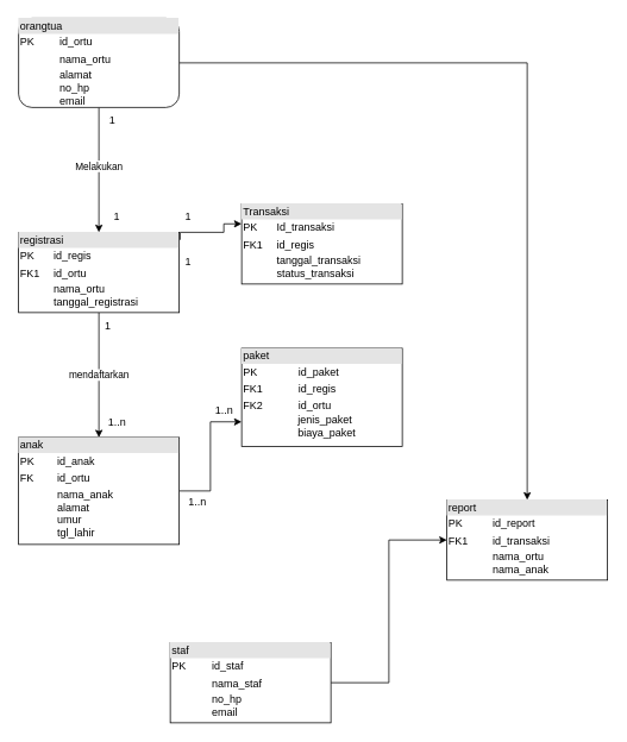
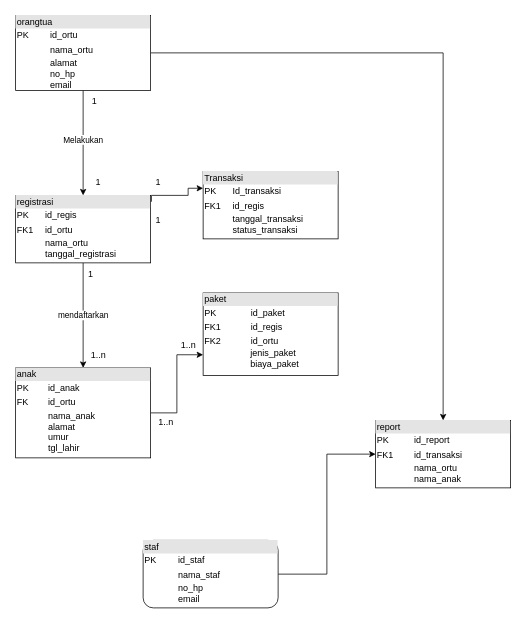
- <mxCell id="5" value="&lt;div style=&quot;box-sizing:border-box;width:100%;background:#e4e4e4;padding:2px;&quot;&gt;orangtua&lt;/div&gt;&lt;table style=&quot;width:100%;font-size:1em;&quot; cellpadding=&quot;2&quot; cellspacing=&quot;0&quot;&gt;&lt;tbody&gt;&lt;tr&gt;&lt;td&gt;PK&lt;/td&gt;&lt;td&gt;id_ortu&lt;/td&gt;&lt;/tr&gt;&lt;tr&gt;&lt;td&gt;&lt;br&gt;&lt;/td&gt;&lt;td&gt;nama_ortu&lt;/td&gt;&lt;/tr&gt;&lt;tr&gt;&lt;td&gt;&lt;/td&gt;&lt;td&gt;alamat&lt;br&gt;no_hp&lt;br&gt;email&lt;/td&gt;&lt;/tr&gt;&lt;/tbody&gt;&lt;/table&gt;" style="verticalAlign=top;align=left;overflow=fill;html=1;whiteSpace=wrap;rounded=1;" vertex="1" parent="1"><mxGeometry x="20" y="20" width="180" height="100" as="geometry" /></mxCell>
+ <mxCell id="5" value="&lt;div style=&quot;box-sizing:border-box;width:100%;background:#e4e4e4;padding:2px;&quot;&gt;orangtua&lt;/div&gt;&lt;table style=&quot;width:100%;font-size:1em;&quot; cellpadding=&quot;2&quot; cellspacing=&quot;0&quot;&gt;&lt;tbody&gt;&lt;tr&gt;&lt;td&gt;PK&lt;/td&gt;&lt;td&gt;id_ortu&lt;/td&gt;&lt;/tr&gt;&lt;tr&gt;&lt;td&gt;&lt;br&gt;&lt;/td&gt;&lt;td&gt;nama_ortu&lt;/td&gt;&lt;/tr&gt;&lt;tr&gt;&lt;td&gt;&lt;/td&gt;&lt;td&gt;alamat&lt;br&gt;no_hp&lt;br&gt;email&lt;/td&gt;&lt;/tr&gt;&lt;/tbody&gt;&lt;/table&gt;" style="verticalAlign=top;align=left;overflow=fill;html=1;whiteSpace=wrap;" vertex="1" parent="1"><mxGeometry x="20" y="20" width="180" height="100" as="geometry" /></mxCell>
- <mxCell id="15" value="&lt;div style=&quot;box-sizing:border-box;width:100%;background:#e4e4e4;padding:2px;&quot;&gt;staf&lt;/div&gt;&lt;table style=&quot;width:100%;font-size:1em;&quot; cellpadding=&quot;2&quot; cellspacing=&quot;0&quot;&gt;&lt;tbody&gt;&lt;tr&gt;&lt;td&gt;PK&lt;/td&gt;&lt;td&gt;id_staf&lt;/td&gt;&lt;/tr&gt;&lt;tr&gt;&lt;td&gt;&lt;br&gt;&lt;/td&gt;&lt;td&gt;nama_staf&lt;/td&gt;&lt;/tr&gt;&lt;tr&gt;&lt;td&gt;&lt;/td&gt;&lt;td&gt;no_hp&lt;br&gt;email&lt;/td&gt;&lt;/tr&gt;&lt;/tbody&gt;&lt;/table&gt;" style="verticalAlign=top;align=left;overflow=fill;html=1;whiteSpace=wrap;" vertex="1" parent="1"><mxGeometry x="190" y="720" width="180" height="90" as="geometry" /></mxCell>
+ <mxCell id="15" value="&lt;div style=&quot;box-sizing:border-box;width:100%;background:#e4e4e4;padding:2px;&quot;&gt;staf&lt;/div&gt;&lt;table style=&quot;width:100%;font-size:1em;&quot; cellpadding=&quot;2&quot; cellspacing=&quot;0&quot;&gt;&lt;tbody&gt;&lt;tr&gt;&lt;td&gt;PK&lt;/td&gt;&lt;td&gt;id_staf&lt;/td&gt;&lt;/tr&gt;&lt;tr&gt;&lt;td&gt;&lt;br&gt;&lt;/td&gt;&lt;td&gt;nama_staf&lt;/td&gt;&lt;/tr&gt;&lt;tr&gt;&lt;td&gt;&lt;/td&gt;&lt;td&gt;no_hp&lt;br&gt;email&lt;/td&gt;&lt;/tr&gt;&lt;/tbody&gt;&lt;/table&gt;" style="verticalAlign=top;align=left;overflow=fill;html=1;whiteSpace=wrap;rounded=1;" vertex="1" parent="1"><mxGeometry x="190" y="720" width="180" height="90" as="geometry" /></mxCell>
